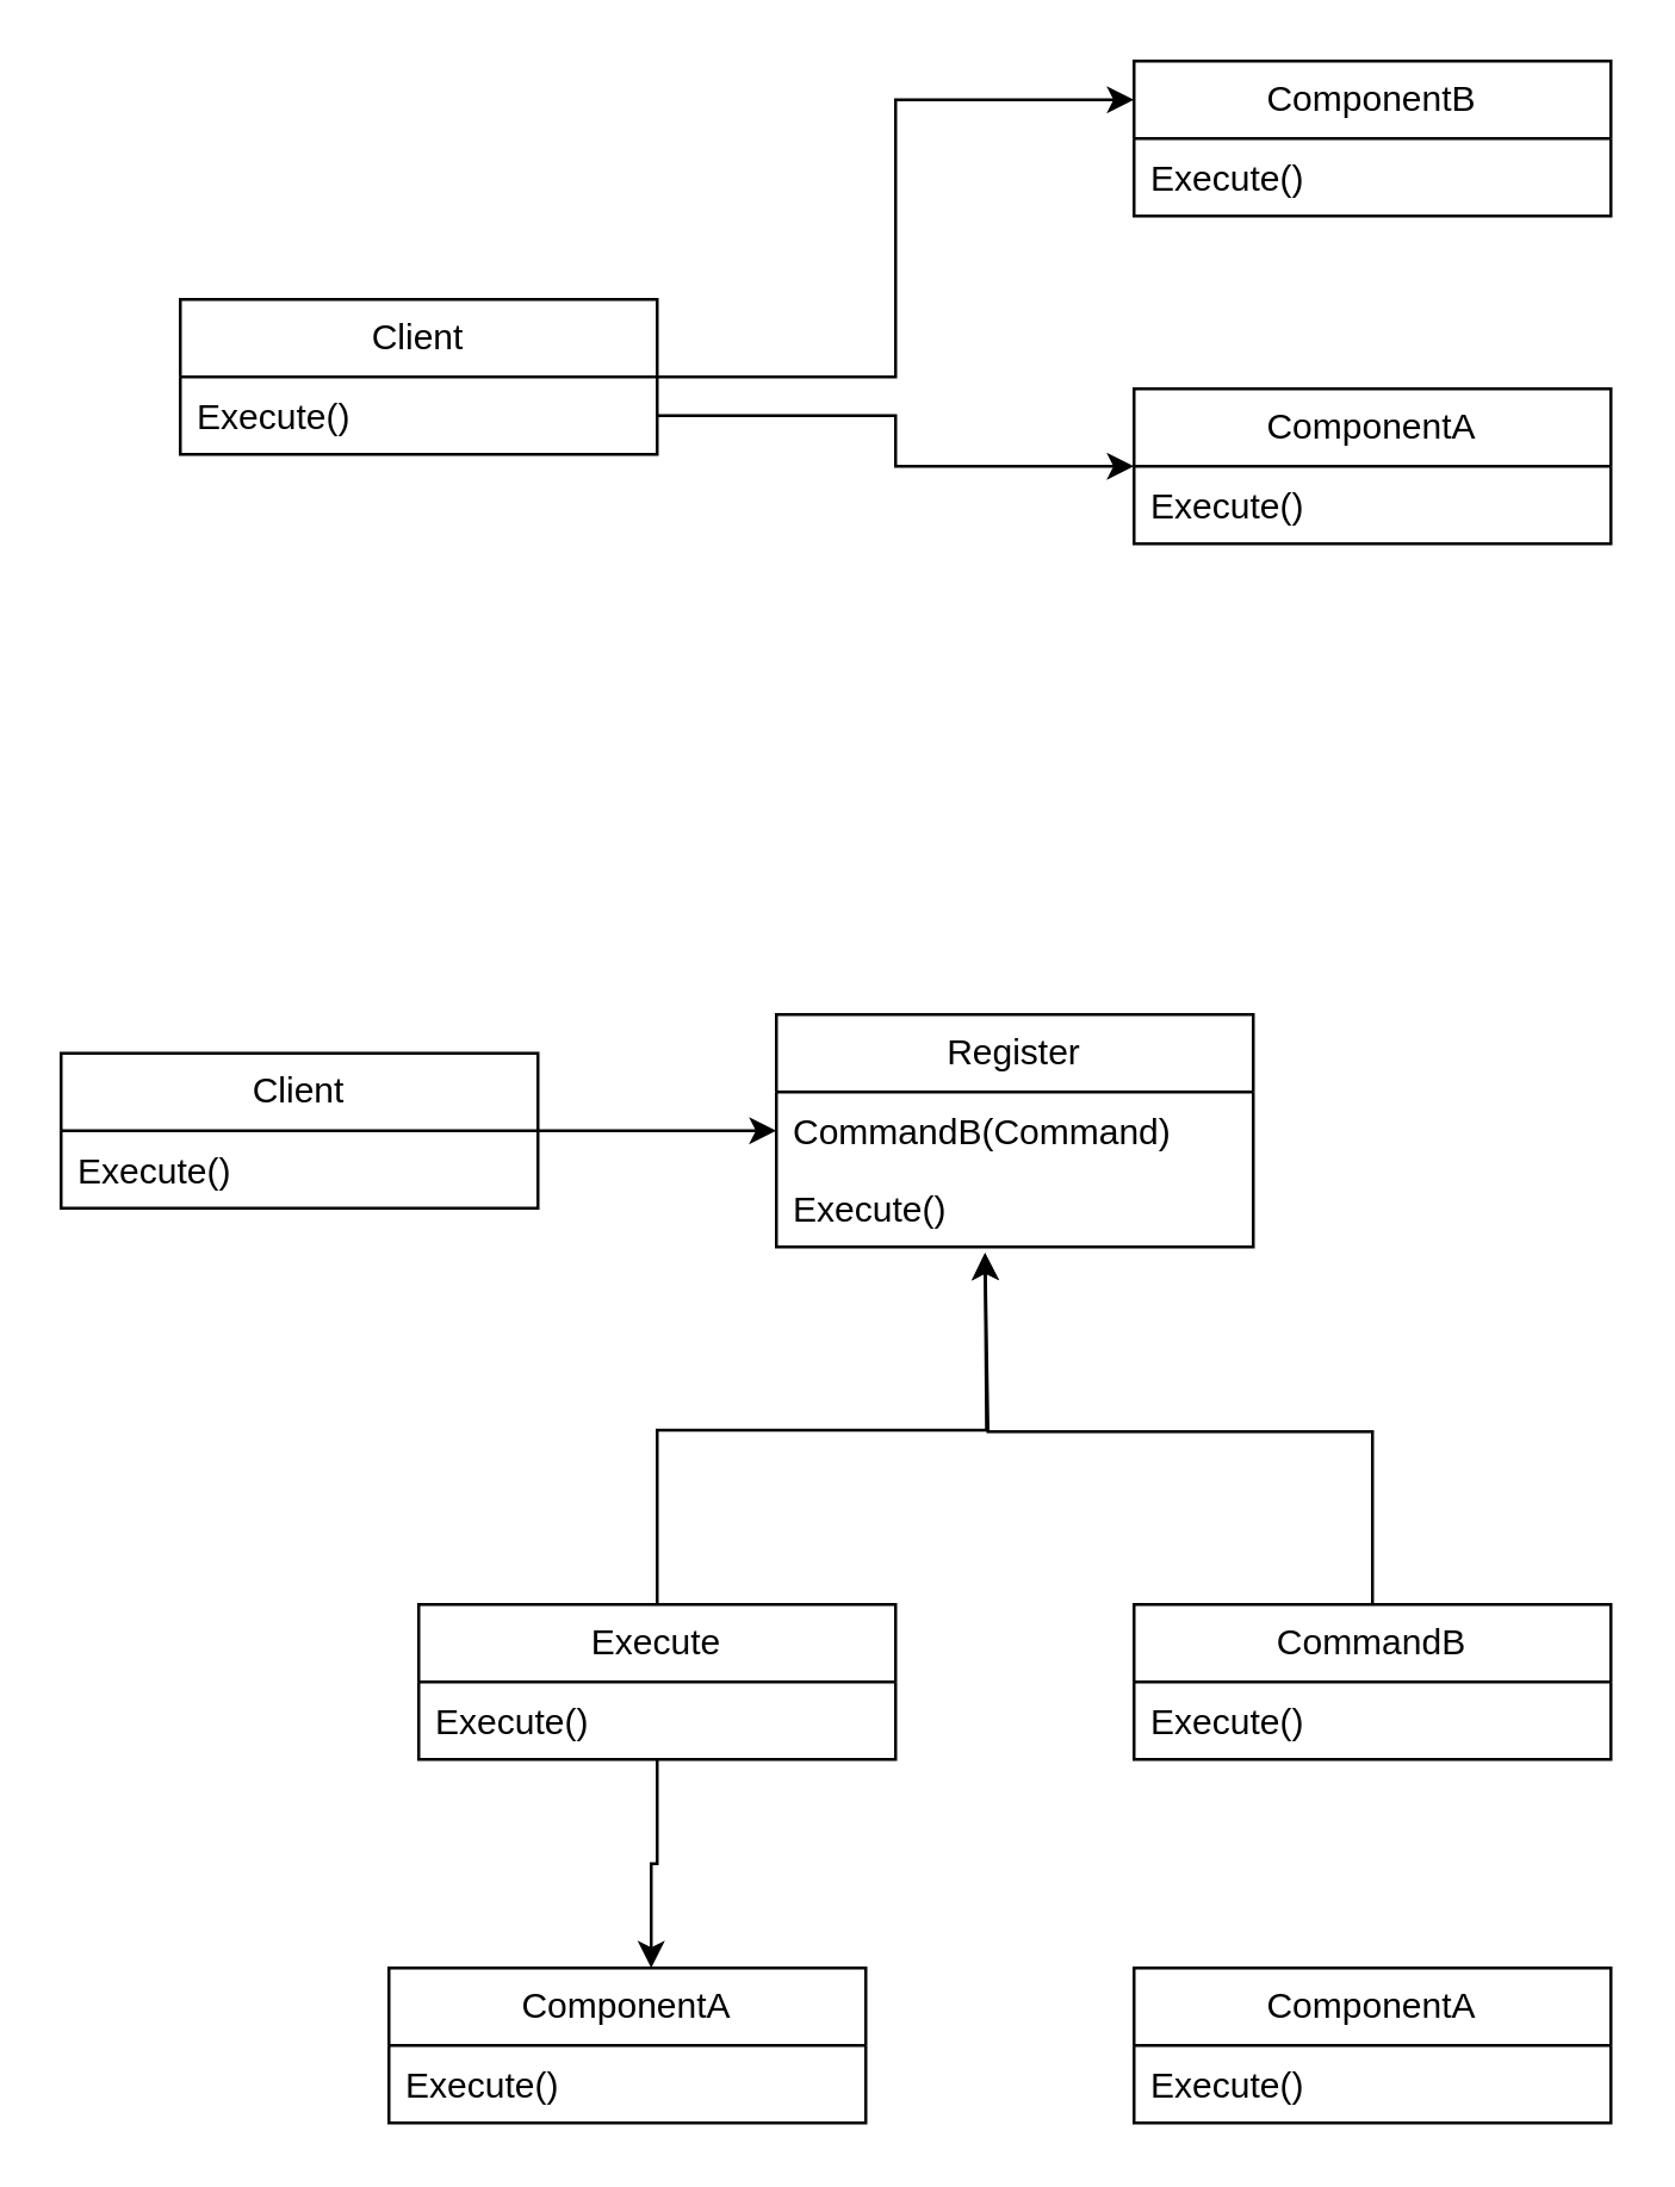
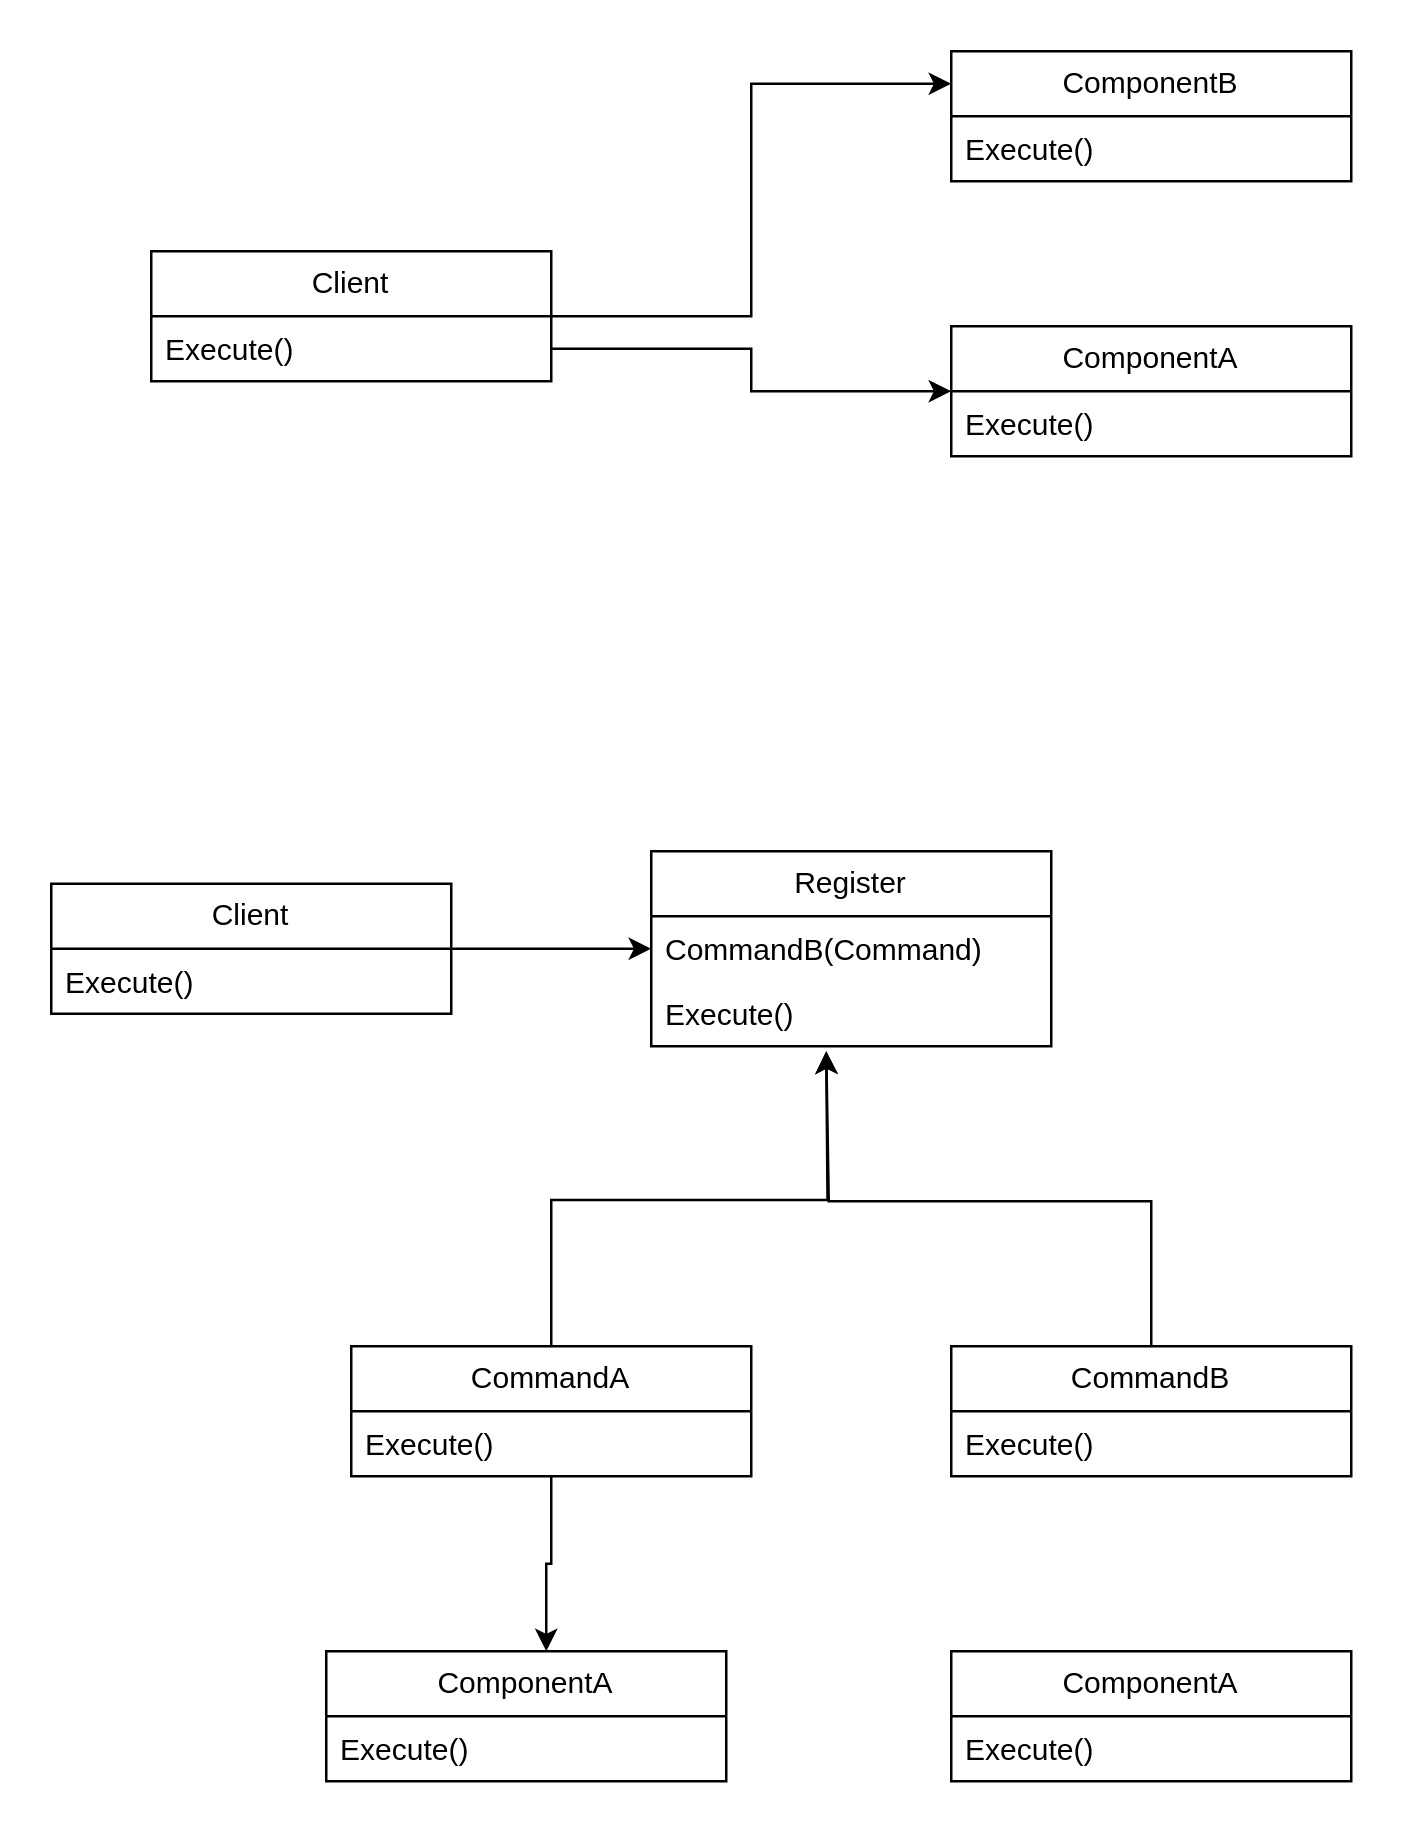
- <mxCell id="14" value="Execute" style="swimlane;fontStyle=0;childLayout=stackLayout;horizontal=1;startSize=26;fillColor=none;horizontalStack=0;resizeParent=1;resizeParentMax=0;resizeLast=0;collapsible=1;marginBottom=0;whiteSpace=wrap;html=1;" vertex="1" parent="1"><mxGeometry x="140" y="538" width="160" height="52" as="geometry" /></mxCell>
+ <mxCell id="14" value="CommandA" style="swimlane;fontStyle=0;childLayout=stackLayout;horizontal=1;startSize=26;fillColor=none;horizontalStack=0;resizeParent=1;resizeParentMax=0;resizeLast=0;collapsible=1;marginBottom=0;whiteSpace=wrap;html=1;" vertex="1" parent="1"><mxGeometry x="140" y="538" width="160" height="52" as="geometry" /></mxCell>
